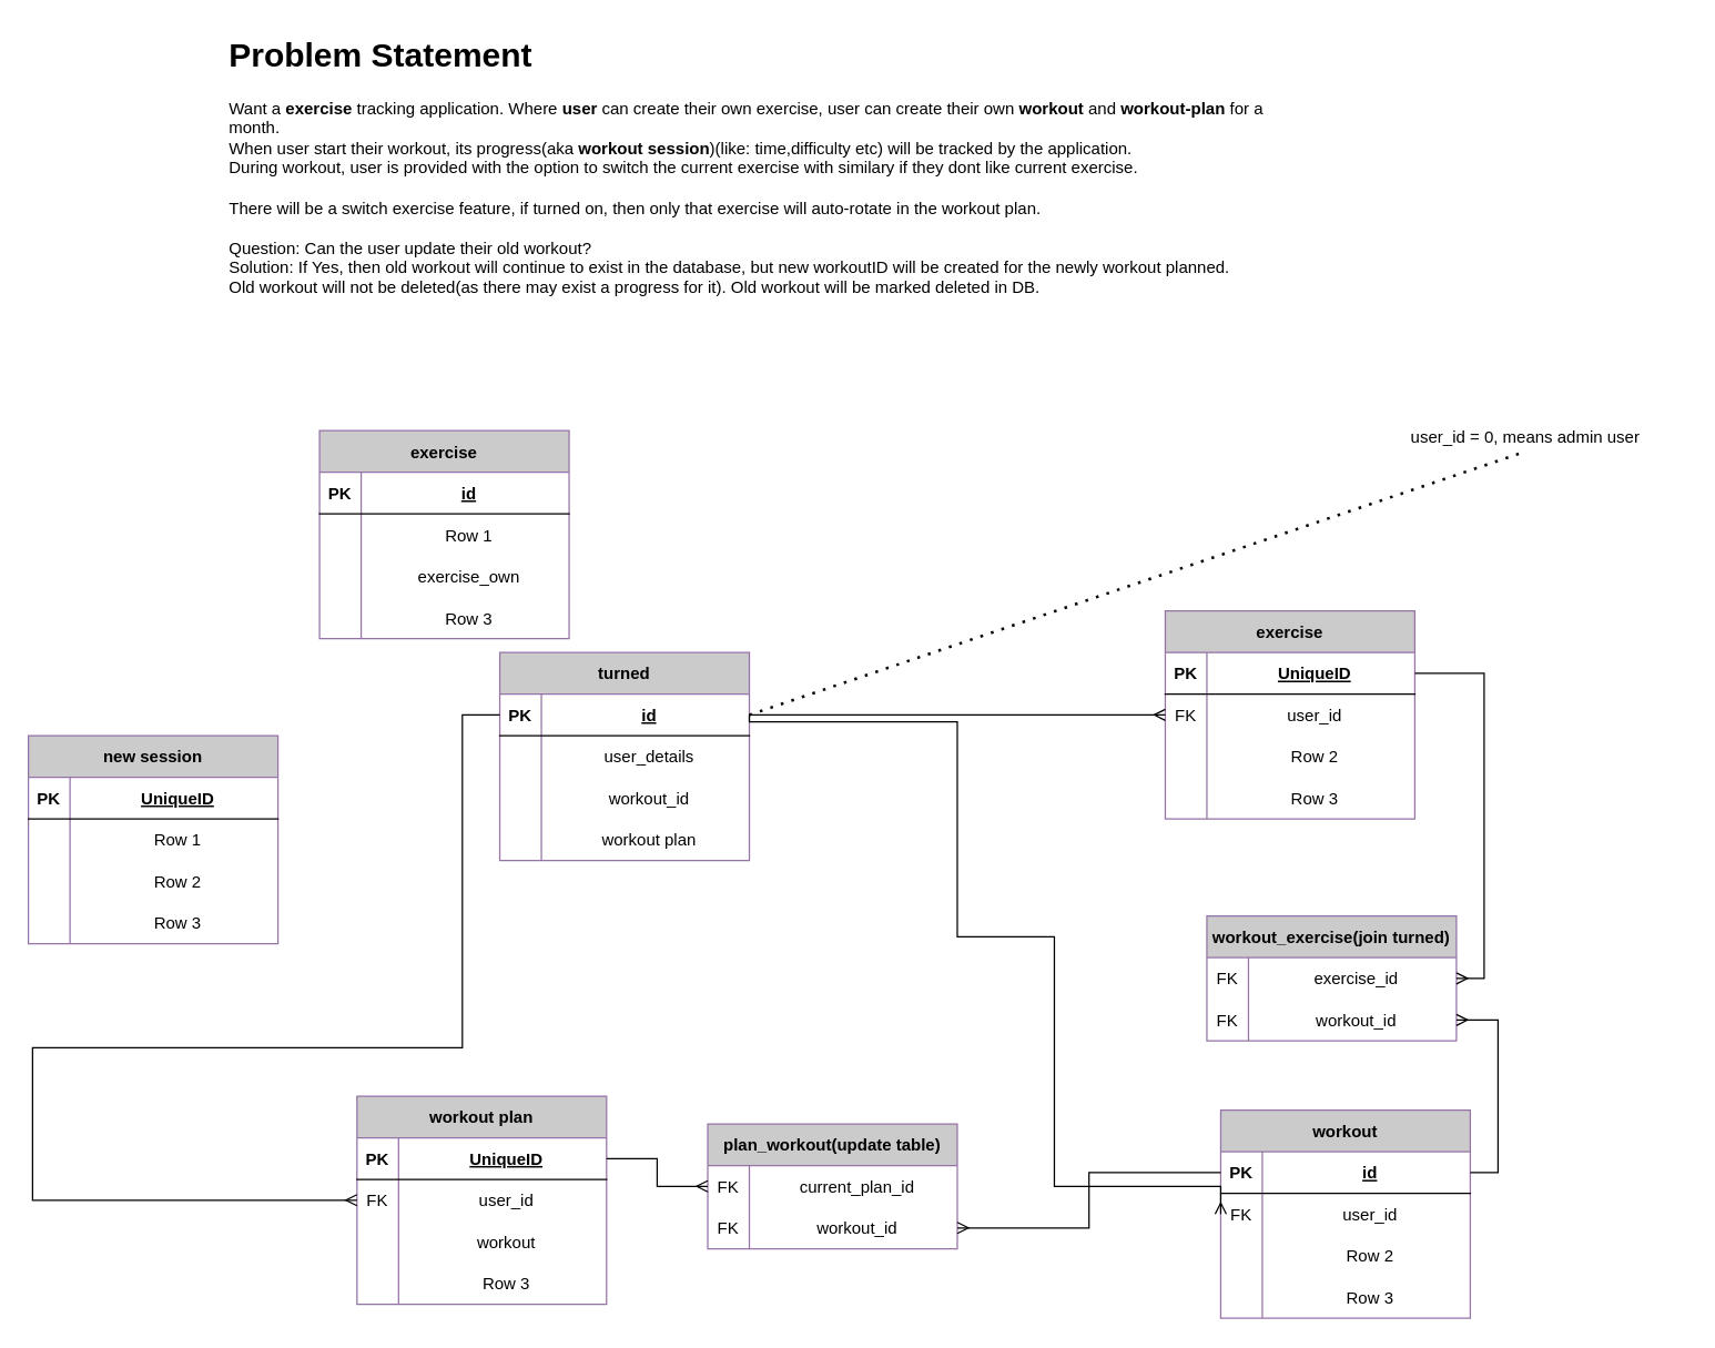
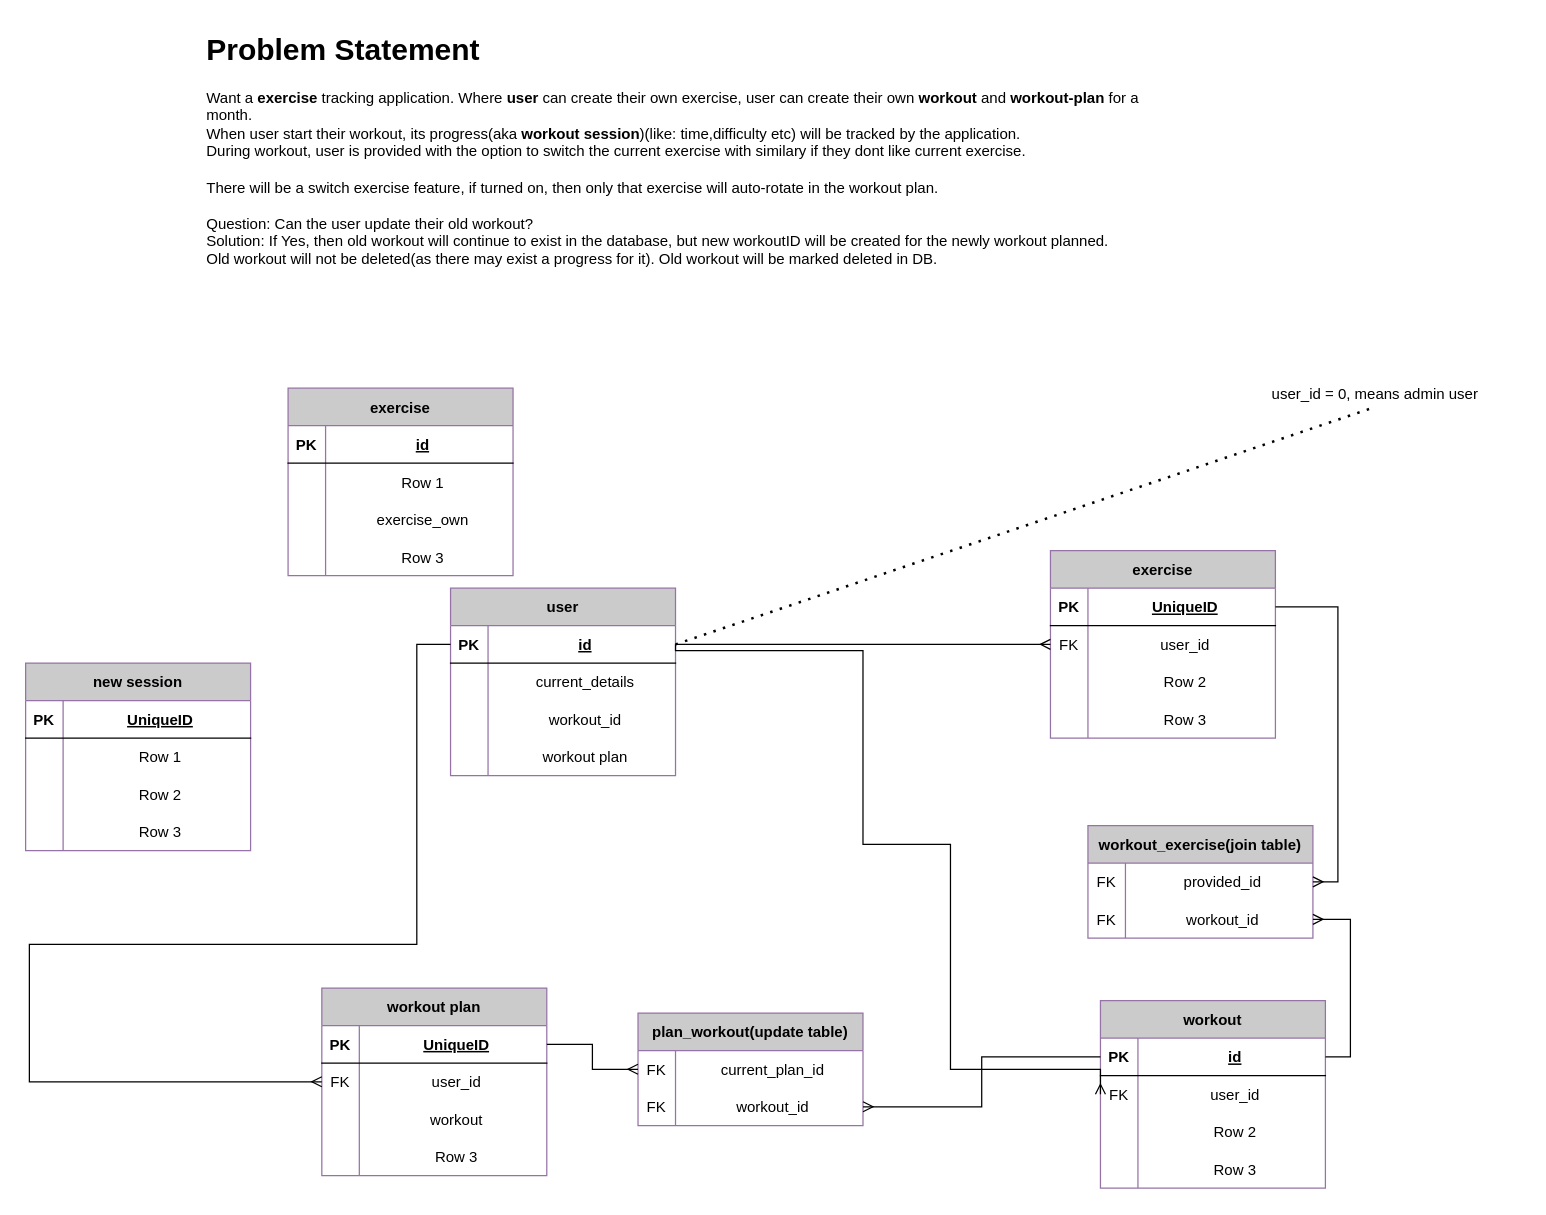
- <mxCell id="42" value="turned" style="shape=table;startSize=30;container=1;collapsible=1;childLayout=tableLayout;fixedRows=1;rowLines=0;fontStyle=1;align=center;resizeLast=1;fillColor=#cbcbcb;strokeColor=#9673a6;gradientDirection=west;fillStyle=auto;" vertex="1" parent="1"><mxGeometry x="360" y="470" width="180" height="150" as="geometry" /></mxCell>
+ <mxCell id="42" value="user" style="shape=table;startSize=30;container=1;collapsible=1;childLayout=tableLayout;fixedRows=1;rowLines=0;fontStyle=1;align=center;resizeLast=1;fillColor=#cbcbcb;strokeColor=#9673a6;gradientDirection=west;fillStyle=auto;" vertex="1" parent="1"><mxGeometry x="360" y="470" width="180" height="150" as="geometry" /></mxCell>
- <mxCell id="48" value="user_details" style="shape=partialRectangle;connectable=0;fillColor=none;top=0;left=0;bottom=0;right=0;align=center;spacingLeft=6;overflow=hidden;shadow=0;" vertex="1" parent="46"><mxGeometry x="30" width="150" height="30" as="geometry"><mxRectangle width="150" height="30" as="alternateBounds" /></mxGeometry></mxCell>
+ <mxCell id="48" value="current_details" style="shape=partialRectangle;connectable=0;fillColor=none;top=0;left=0;bottom=0;right=0;align=center;spacingLeft=6;overflow=hidden;shadow=0;" vertex="1" parent="46"><mxGeometry x="30" width="150" height="30" as="geometry"><mxRectangle width="150" height="30" as="alternateBounds" /></mxGeometry></mxCell>
- <mxCell id="93" value="workout_exercise(join turned)" style="shape=table;startSize=30;container=1;collapsible=1;childLayout=tableLayout;fixedRows=1;rowLines=0;fontStyle=1;align=center;resizeLast=1;fillColor=#cbcbcb;strokeColor=#9673a6;gradientDirection=west;fillStyle=auto;" vertex="1" parent="1"><mxGeometry x="870" y="660" width="180" height="90" as="geometry" /></mxCell>
+ <mxCell id="93" value="workout_exercise(join table)" style="shape=table;startSize=30;container=1;collapsible=1;childLayout=tableLayout;fixedRows=1;rowLines=0;fontStyle=1;align=center;resizeLast=1;fillColor=#cbcbcb;strokeColor=#9673a6;gradientDirection=west;fillStyle=auto;" vertex="1" parent="1"><mxGeometry x="870" y="660" width="180" height="90" as="geometry" /></mxCell>
- <mxCell id="96" value="exercise_id" style="shape=partialRectangle;connectable=0;fillColor=none;top=0;left=0;bottom=0;right=0;align=center;spacingLeft=6;overflow=hidden;shadow=0;" vertex="1" parent="94"><mxGeometry x="30" width="150" height="30" as="geometry"><mxRectangle width="150" height="30" as="alternateBounds" /></mxGeometry></mxCell>
+ <mxCell id="96" value="provided_id" style="shape=partialRectangle;connectable=0;fillColor=none;top=0;left=0;bottom=0;right=0;align=center;spacingLeft=6;overflow=hidden;shadow=0;" vertex="1" parent="94"><mxGeometry x="30" width="150" height="30" as="geometry"><mxRectangle width="150" height="30" as="alternateBounds" /></mxGeometry></mxCell>
